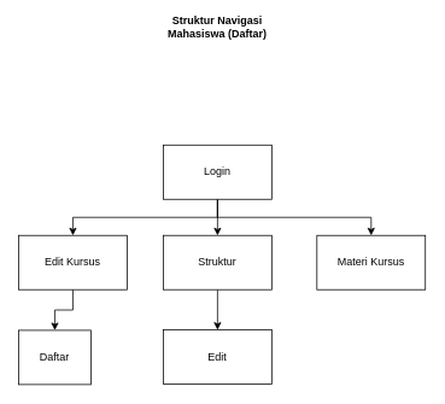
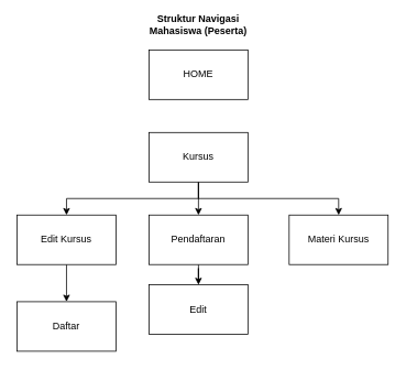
- <mxCell id="6" value="&lt;b&gt;Struktur Navigasi Mahasiswa (Daftar)&lt;/b&gt;" style="text;html=1;strokeColor=none;fillColor=none;align=center;verticalAlign=middle;whiteSpace=wrap;rounded=0;" parent="1" vertex="1"><mxGeometry x="170" y="20" width="140" height="20" as="geometry" /></mxCell>
+ <mxCell id="6" value="&lt;b&gt;Struktur Navigasi Mahasiswa (Peserta)&lt;/b&gt;" style="text;html=1;strokeColor=none;fillColor=none;align=center;verticalAlign=middle;whiteSpace=wrap;rounded=0;" parent="1" vertex="1"><mxGeometry x="170" y="20" width="140" height="20" as="geometry" /></mxCell>
+ <mxCell id="9" value="HOME" style="rounded=0;whiteSpace=wrap;html=1;" parent="1" vertex="1"><mxGeometry x="180" y="60" width="120" height="60" as="geometry" /></mxCell>
- <mxCell id="5" value="Login" style="rounded=0;whiteSpace=wrap;html=1;" parent="1" vertex="1"><mxGeometry x="180" y="160" width="120" height="60" as="geometry" /></mxCell>
+ <mxCell id="5" value="Kursus" style="rounded=0;whiteSpace=wrap;html=1;" parent="1" vertex="1"><mxGeometry x="180" y="160" width="120" height="60" as="geometry" /></mxCell>
- <mxCell id="8" value="Struktur" style="rounded=0;whiteSpace=wrap;html=1;" parent="1" vertex="1"><mxGeometry x="180" y="260" width="120" height="60" as="geometry" /></mxCell>
+ <mxCell id="8" value="Pendaftaran" style="rounded=0;whiteSpace=wrap;html=1;" parent="1" vertex="1"><mxGeometry x="180" y="260" width="120" height="60" as="geometry" /></mxCell>
- <mxCell id="10" value="Edit" style="rounded=0;whiteSpace=wrap;html=1;" vertex="1" parent="1"><mxGeometry x="180" y="364.5" width="120" height="60" as="geometry" /></mxCell>
+ <mxCell id="10" value="Edit" style="rounded=0;whiteSpace=wrap;html=1;" vertex="1" parent="1"><mxGeometry x="180" y="344.5" width="120" height="60" as="geometry" /></mxCell>
- <mxCell id="11" value="Daftar" style="rounded=0;whiteSpace=wrap;html=1;" vertex="1" parent="1"><mxGeometry x="20" y="365" width="80" height="60" as="geometry" /></mxCell>
+ <mxCell id="11" value="Daftar" style="rounded=0;whiteSpace=wrap;html=1;" vertex="1" parent="1"><mxGeometry x="20" y="365" width="120" height="60" as="geometry" /></mxCell>
